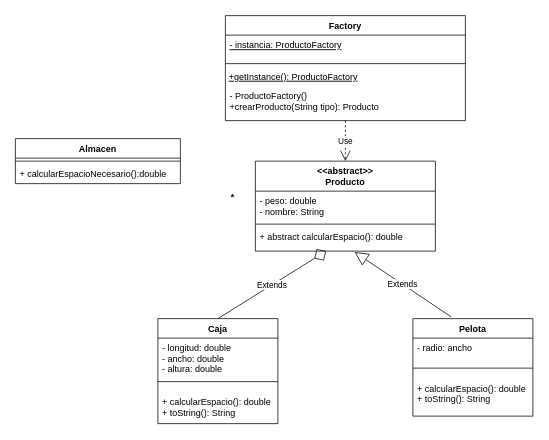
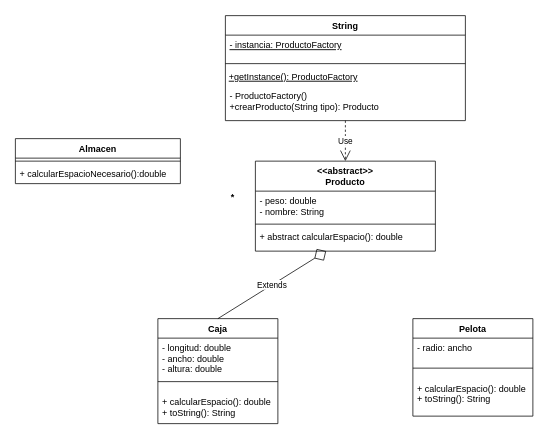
- <mxCell id="6" value="Factory" style="swimlane;fontStyle=1;align=center;verticalAlign=top;childLayout=stackLayout;horizontal=1;startSize=26;horizontalStack=0;resizeParent=1;resizeParentMax=0;resizeLast=0;collapsible=1;marginBottom=0;" parent="1" vertex="1"><mxGeometry x="300" y="20" width="320" height="140" as="geometry" /></mxCell>
+ <mxCell id="6" value="String" style="swimlane;fontStyle=1;align=center;verticalAlign=top;childLayout=stackLayout;horizontal=1;startSize=26;horizontalStack=0;resizeParent=1;resizeParentMax=0;resizeLast=0;collapsible=1;marginBottom=0;" parent="1" vertex="1"><mxGeometry x="300" y="20" width="320" height="140" as="geometry" /></mxCell>
- <mxCell id="21" value="Extends" style="endArrow=block;endSize=16;endFill=0;html=1;rounded=0;exitX=0.319;exitY=-0.018;exitDx=0;exitDy=0;entryX=0.551;entryY=1.037;entryDx=0;entryDy=0;entryPerimeter=0;exitPerimeter=0;" parent="1" source="22" target="5" edge="1"><mxGeometry width="160" relative="1" as="geometry"><mxPoint x="527.52" y="382.62" as="sourcePoint" /><mxPoint x="327.52" y="281.68" as="targetPoint" /></mxGeometry></mxCell>
